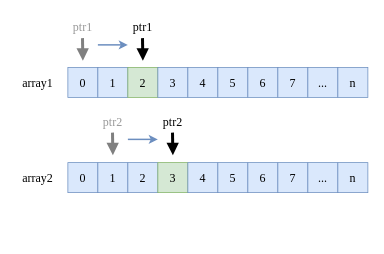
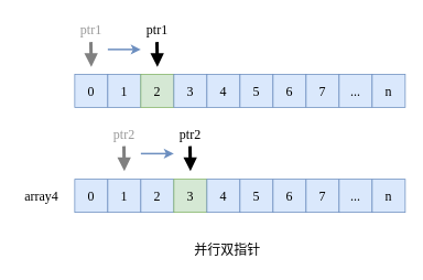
- <mxCell id="40" value="array1" style="text;html=1;align=center;verticalAlign=middle;whiteSpace=wrap;rounded=0;fontFamily=Ubuntu;fontSize=16;fontStyle=0;" vertex="1" parent="1"><mxGeometry x="20" y="94" width="60" height="30" as="geometry" /></mxCell>
- <mxCell id="41" value="array2" style="text;html=1;align=center;verticalAlign=middle;whiteSpace=wrap;rounded=0;fontFamily=Ubuntu;fontSize=16;fontStyle=0;" vertex="1" parent="1"><mxGeometry x="20" y="221" width="60" height="30" as="geometry" /></mxCell>
+ <mxCell id="41" value="array4" style="text;html=1;align=center;verticalAlign=middle;whiteSpace=wrap;rounded=0;fontFamily=Ubuntu;fontSize=16;fontStyle=0;" vertex="1" parent="1"><mxGeometry x="20" y="221" width="60" height="30" as="geometry" /></mxCell>
+ <mxCell id="12" value="并行双指针" style="text;html=1;align=center;verticalAlign=middle;whiteSpace=wrap;rounded=0;fontFamily=Ubuntu;fontSize=16;fontStyle=0;" parent="1" vertex="1"><mxGeometry x="210" y="286" width="130" height="30" as="geometry" /></mxCell>
